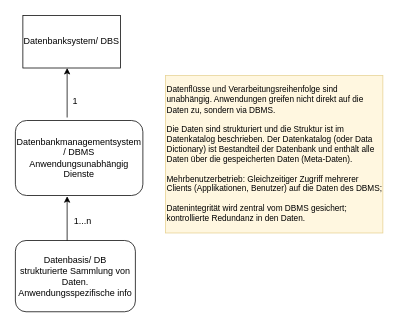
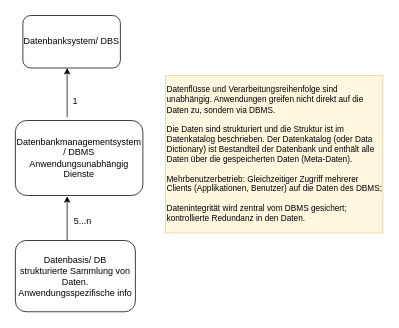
- <mxCell id="3" value="Datenbanksystem/ DBS" style="whiteSpace=wrap;html=1;rounded=0;" vertex="1" parent="1"><mxGeometry x="30" y="20" width="130" height="70" as="geometry" /></mxCell>
+ <mxCell id="3" value="Datenbanksystem/ DBS" style="rounded=1;whiteSpace=wrap;html=1;" vertex="1" parent="1"><mxGeometry x="30" y="20" width="130" height="70" as="geometry" /></mxCell>
- <mxCell id="7" value="1...n" style="text;html=1;strokeColor=none;fillColor=none;align=center;verticalAlign=middle;whiteSpace=wrap;rounded=0;" vertex="1" parent="1"><mxGeometry x="80" y="280" width="60" height="30" as="geometry" /></mxCell>
+ <mxCell id="7" value="5...n" style="text;html=1;strokeColor=none;fillColor=none;align=center;verticalAlign=middle;whiteSpace=wrap;rounded=0;" vertex="1" parent="1"><mxGeometry x="80" y="280" width="60" height="30" as="geometry" /></mxCell>
